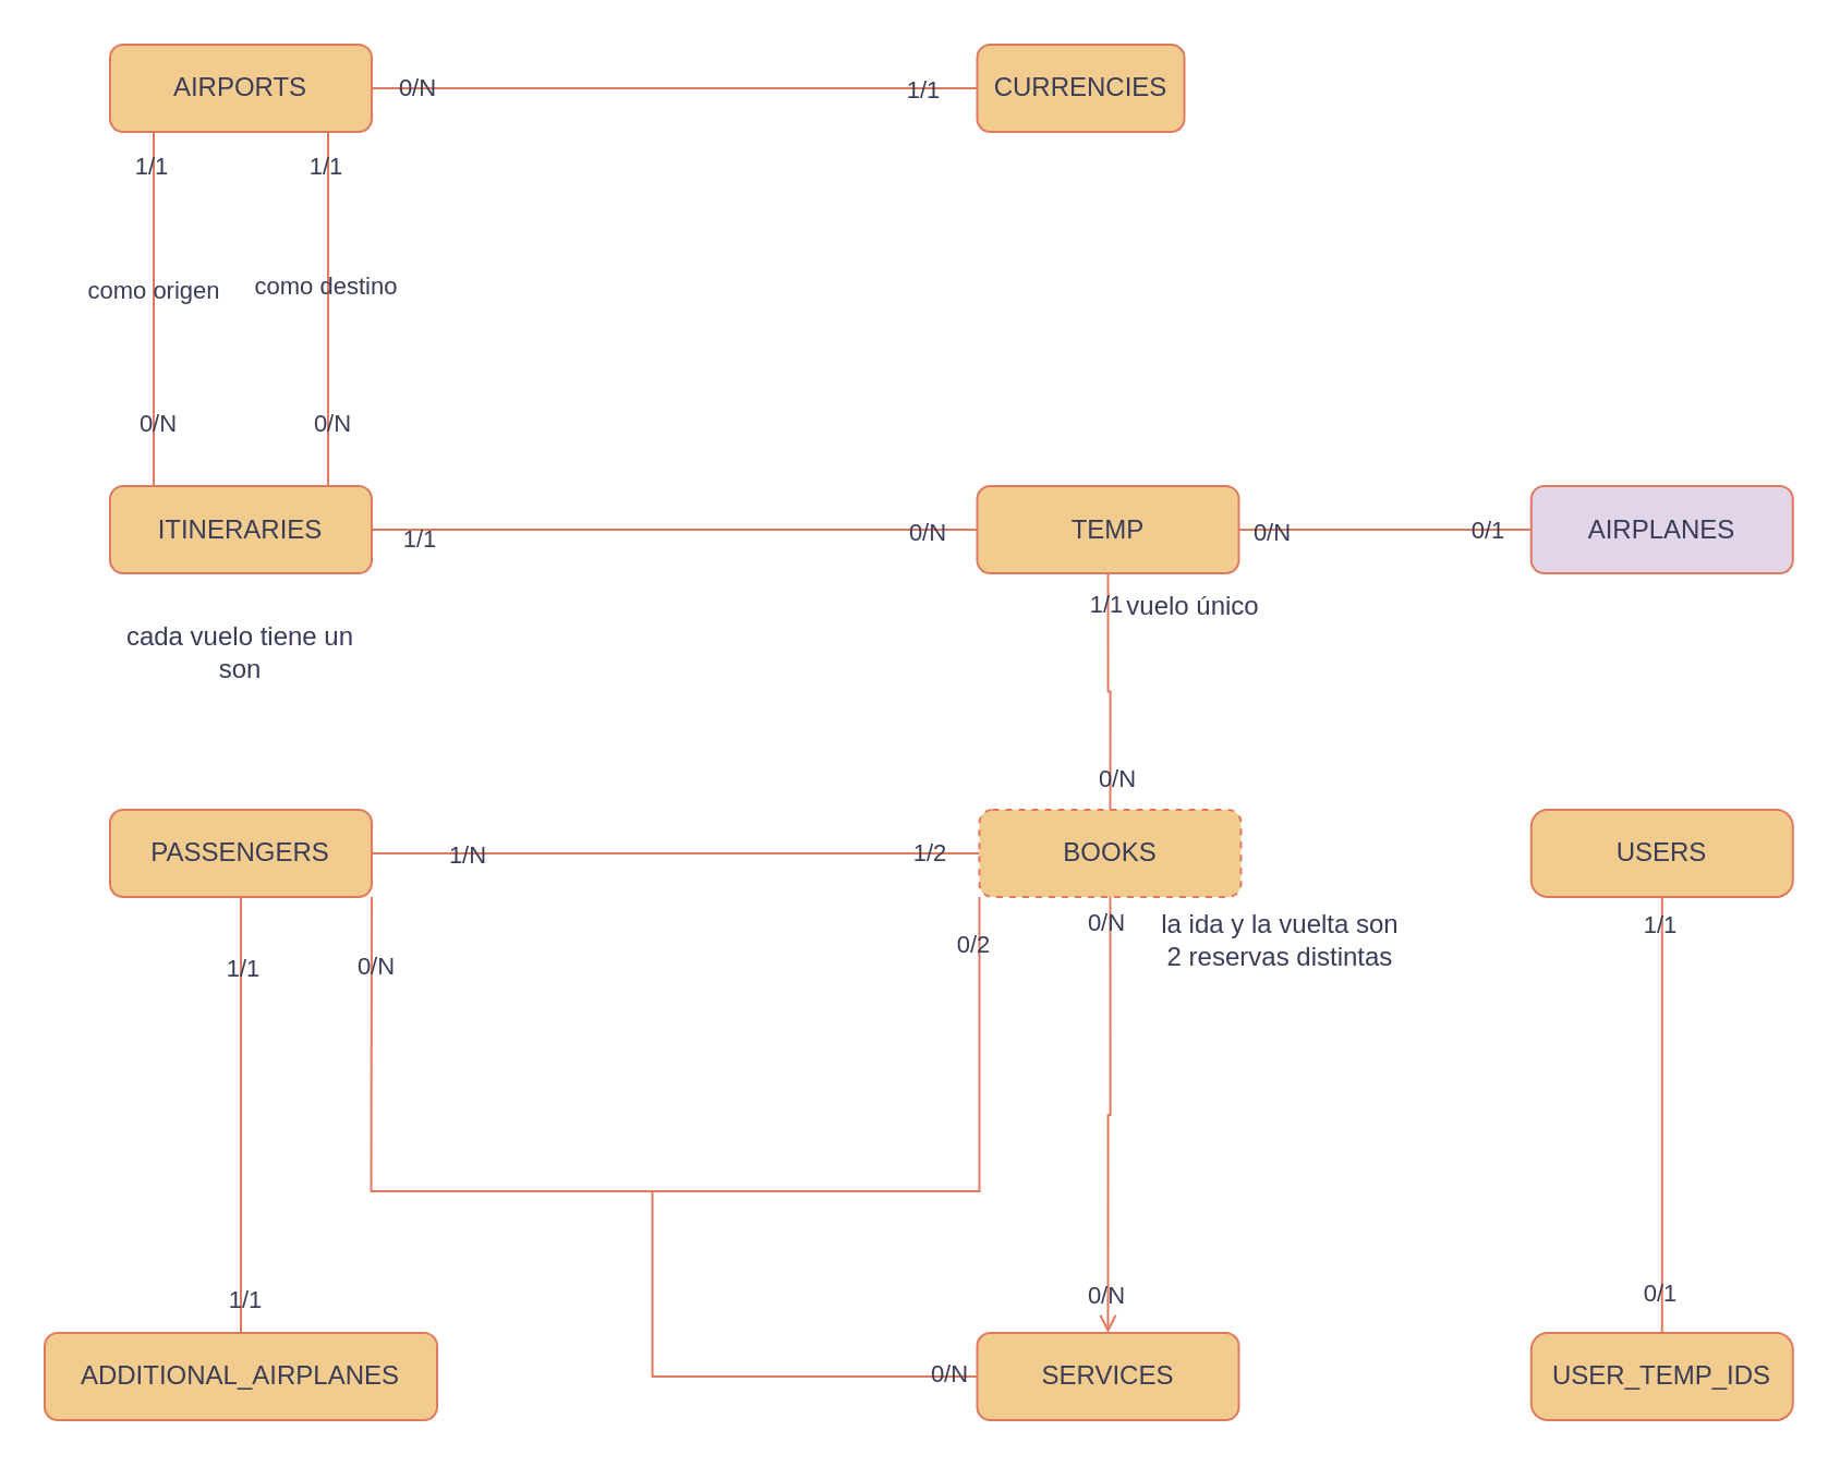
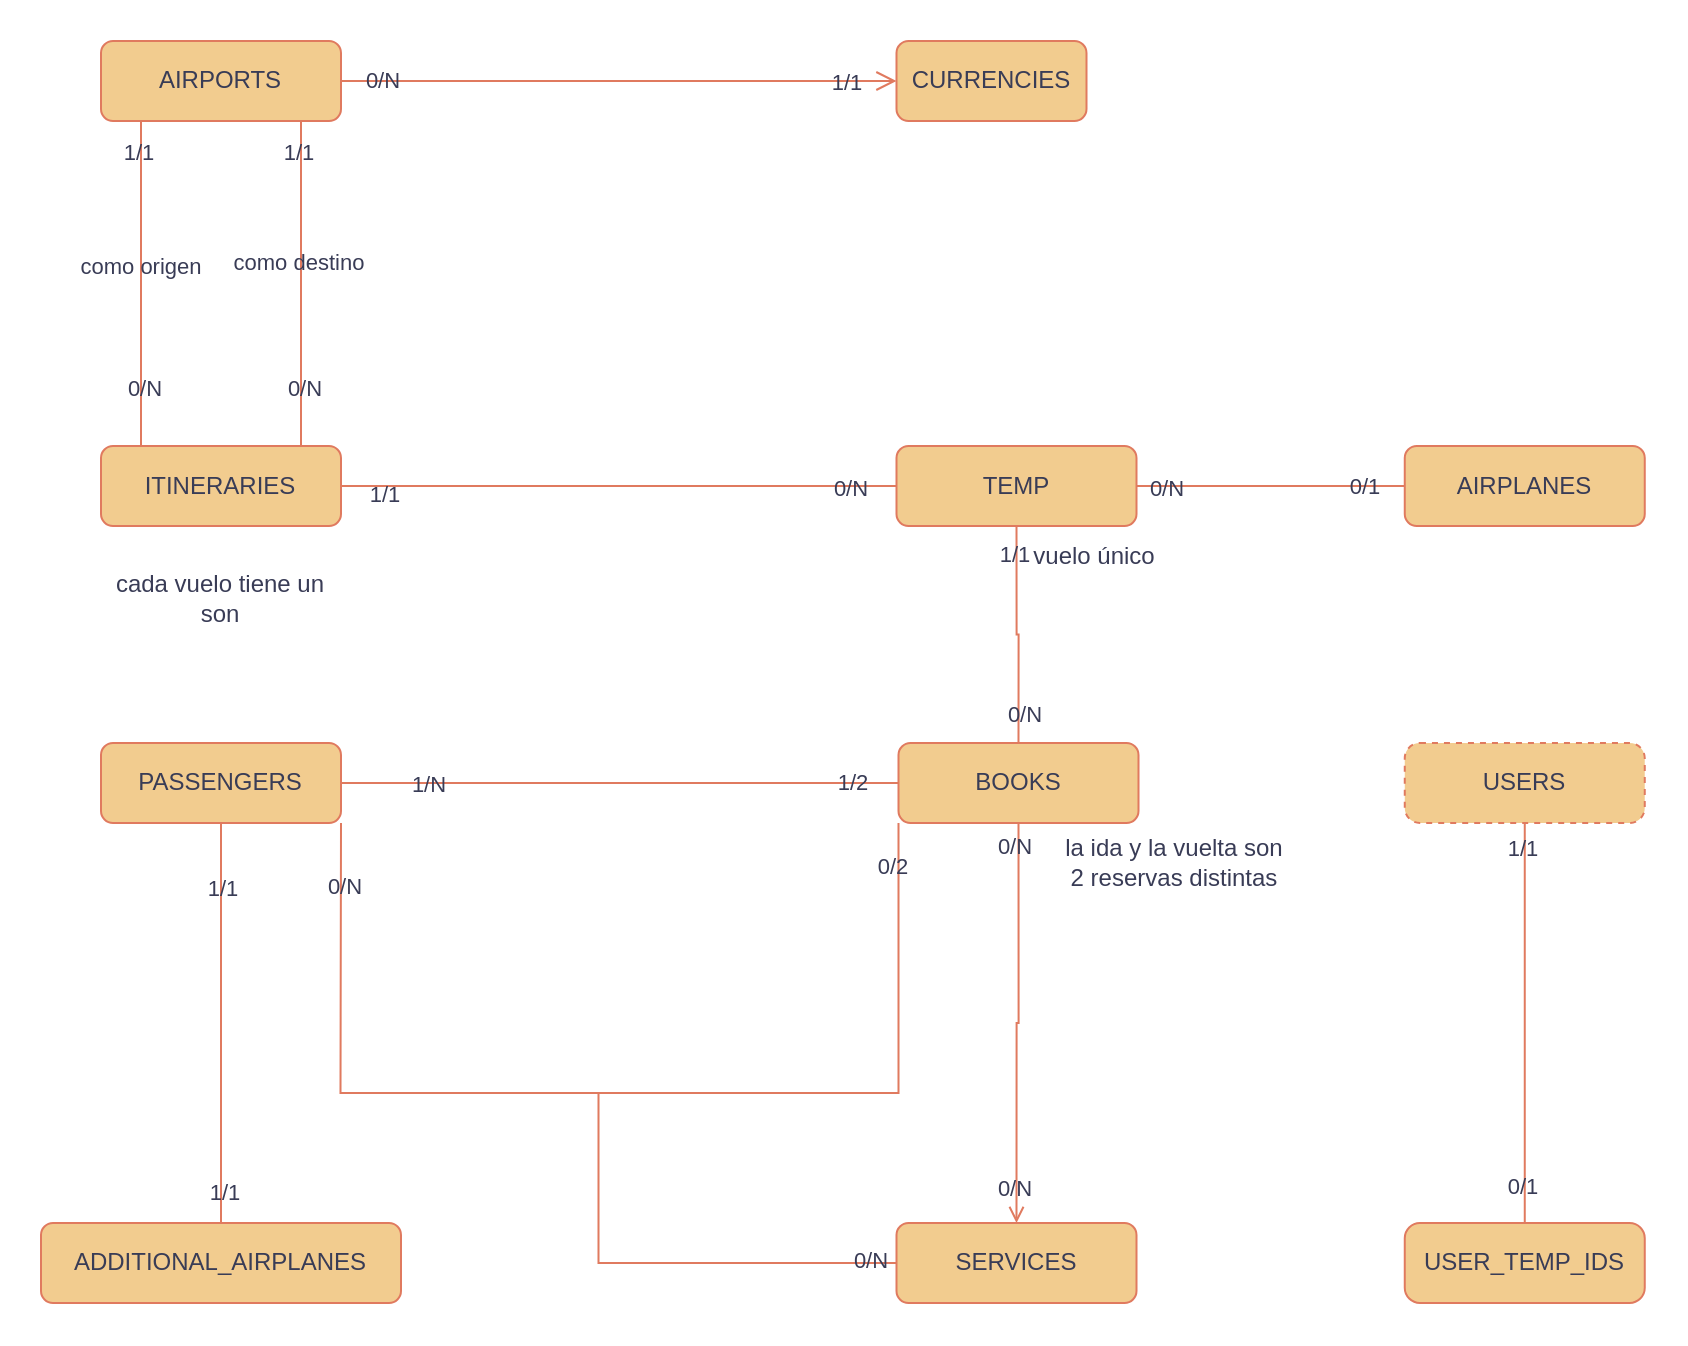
- <mxCell id="2" value="" style="rounded=0;html=1;jettySize=auto;orthogonalLoop=1;fontSize=11;endArrow=none;endFill=0;endSize=8;strokeWidth=1;shadow=0;labelBackgroundColor=none;edgeStyle=orthogonalEdgeStyle;entryX=0;entryY=0.5;entryDx=0;entryDy=0;exitX=1;exitY=0.5;exitDx=0;exitDy=0;fontColor=default;strokeColor=#E07A5F;" parent="1" source="10" target="11" edge="1"><mxGeometry relative="1" as="geometry"><mxPoint x="224.75" y="40" as="sourcePoint" /><mxPoint x="373.75" y="39.5" as="targetPoint" /></mxGeometry></mxCell>
+ <mxCell id="2" value="" style="rounded=0;html=1;jettySize=auto;orthogonalLoop=1;fontSize=11;endArrow=open;endFill=0;endSize=8;strokeWidth=1;shadow=0;labelBackgroundColor=none;edgeStyle=orthogonalEdgeStyle;entryX=0;entryY=0.5;entryDx=0;entryDy=0;exitX=1;exitY=0.5;exitDx=0;exitDy=0;fontColor=default;strokeColor=#E07A5F;" parent="1" source="10" target="11" edge="1"><mxGeometry relative="1" as="geometry"><mxPoint x="224.75" y="40" as="sourcePoint" /><mxPoint x="373.75" y="39.5" as="targetPoint" /></mxGeometry></mxCell>
- <mxCell id="20" value="AIRPLANES" style="rounded=1;whiteSpace=wrap;html=1;fontSize=12;glass=0;strokeWidth=1;shadow=0;labelBackgroundColor=none;fillColor=#e1d5e7;strokeColor=#E07A5F;fontColor=#393C56;" parent="1" vertex="1"><mxGeometry x="701.88" y="222.5" width="120" height="40" as="geometry" /></mxCell>
+ <mxCell id="20" value="AIRPLANES" style="rounded=1;whiteSpace=wrap;html=1;fontSize=12;glass=0;strokeWidth=1;shadow=0;labelBackgroundColor=none;fillColor=#F2CC8F;strokeColor=#E07A5F;fontColor=#393C56;" parent="1" vertex="1"><mxGeometry x="701.88" y="222.5" width="120" height="40" as="geometry" /></mxCell>
- <mxCell id="28" value="BOOKS" style="rounded=1;whiteSpace=wrap;html=1;fontSize=12;glass=0;strokeWidth=1;shadow=0;labelBackgroundColor=none;fillColor=#F2CC8F;strokeColor=#E07A5F;fontColor=#393C56;dashed=1;" parent="1" vertex="1"><mxGeometry x="448.75" y="371" width="120" height="40" as="geometry" /></mxCell>
+ <mxCell id="28" value="BOOKS" style="rounded=1;whiteSpace=wrap;html=1;fontSize=12;glass=0;strokeWidth=1;shadow=0;labelBackgroundColor=none;fillColor=#F2CC8F;strokeColor=#E07A5F;fontColor=#393C56;" parent="1" vertex="1"><mxGeometry x="448.75" y="371" width="120" height="40" as="geometry" /></mxCell>
- <mxCell id="32" value="USERS" style="rounded=1;whiteSpace=wrap;html=1;fontSize=12;glass=0;strokeWidth=1;shadow=0;arcSize=19;labelBackgroundColor=none;fillColor=#F2CC8F;strokeColor=#E07A5F;fontColor=#393C56;" parent="1" vertex="1"><mxGeometry x="701.88" y="371" width="120" height="40" as="geometry" /></mxCell>
+ <mxCell id="32" value="USERS" style="rounded=1;whiteSpace=wrap;html=1;fontSize=12;glass=0;strokeWidth=1;shadow=0;arcSize=19;labelBackgroundColor=none;fillColor=#F2CC8F;strokeColor=#E07A5F;fontColor=#393C56;dashed=1;" parent="1" vertex="1"><mxGeometry x="701.88" y="371" width="120" height="40" as="geometry" /></mxCell>
